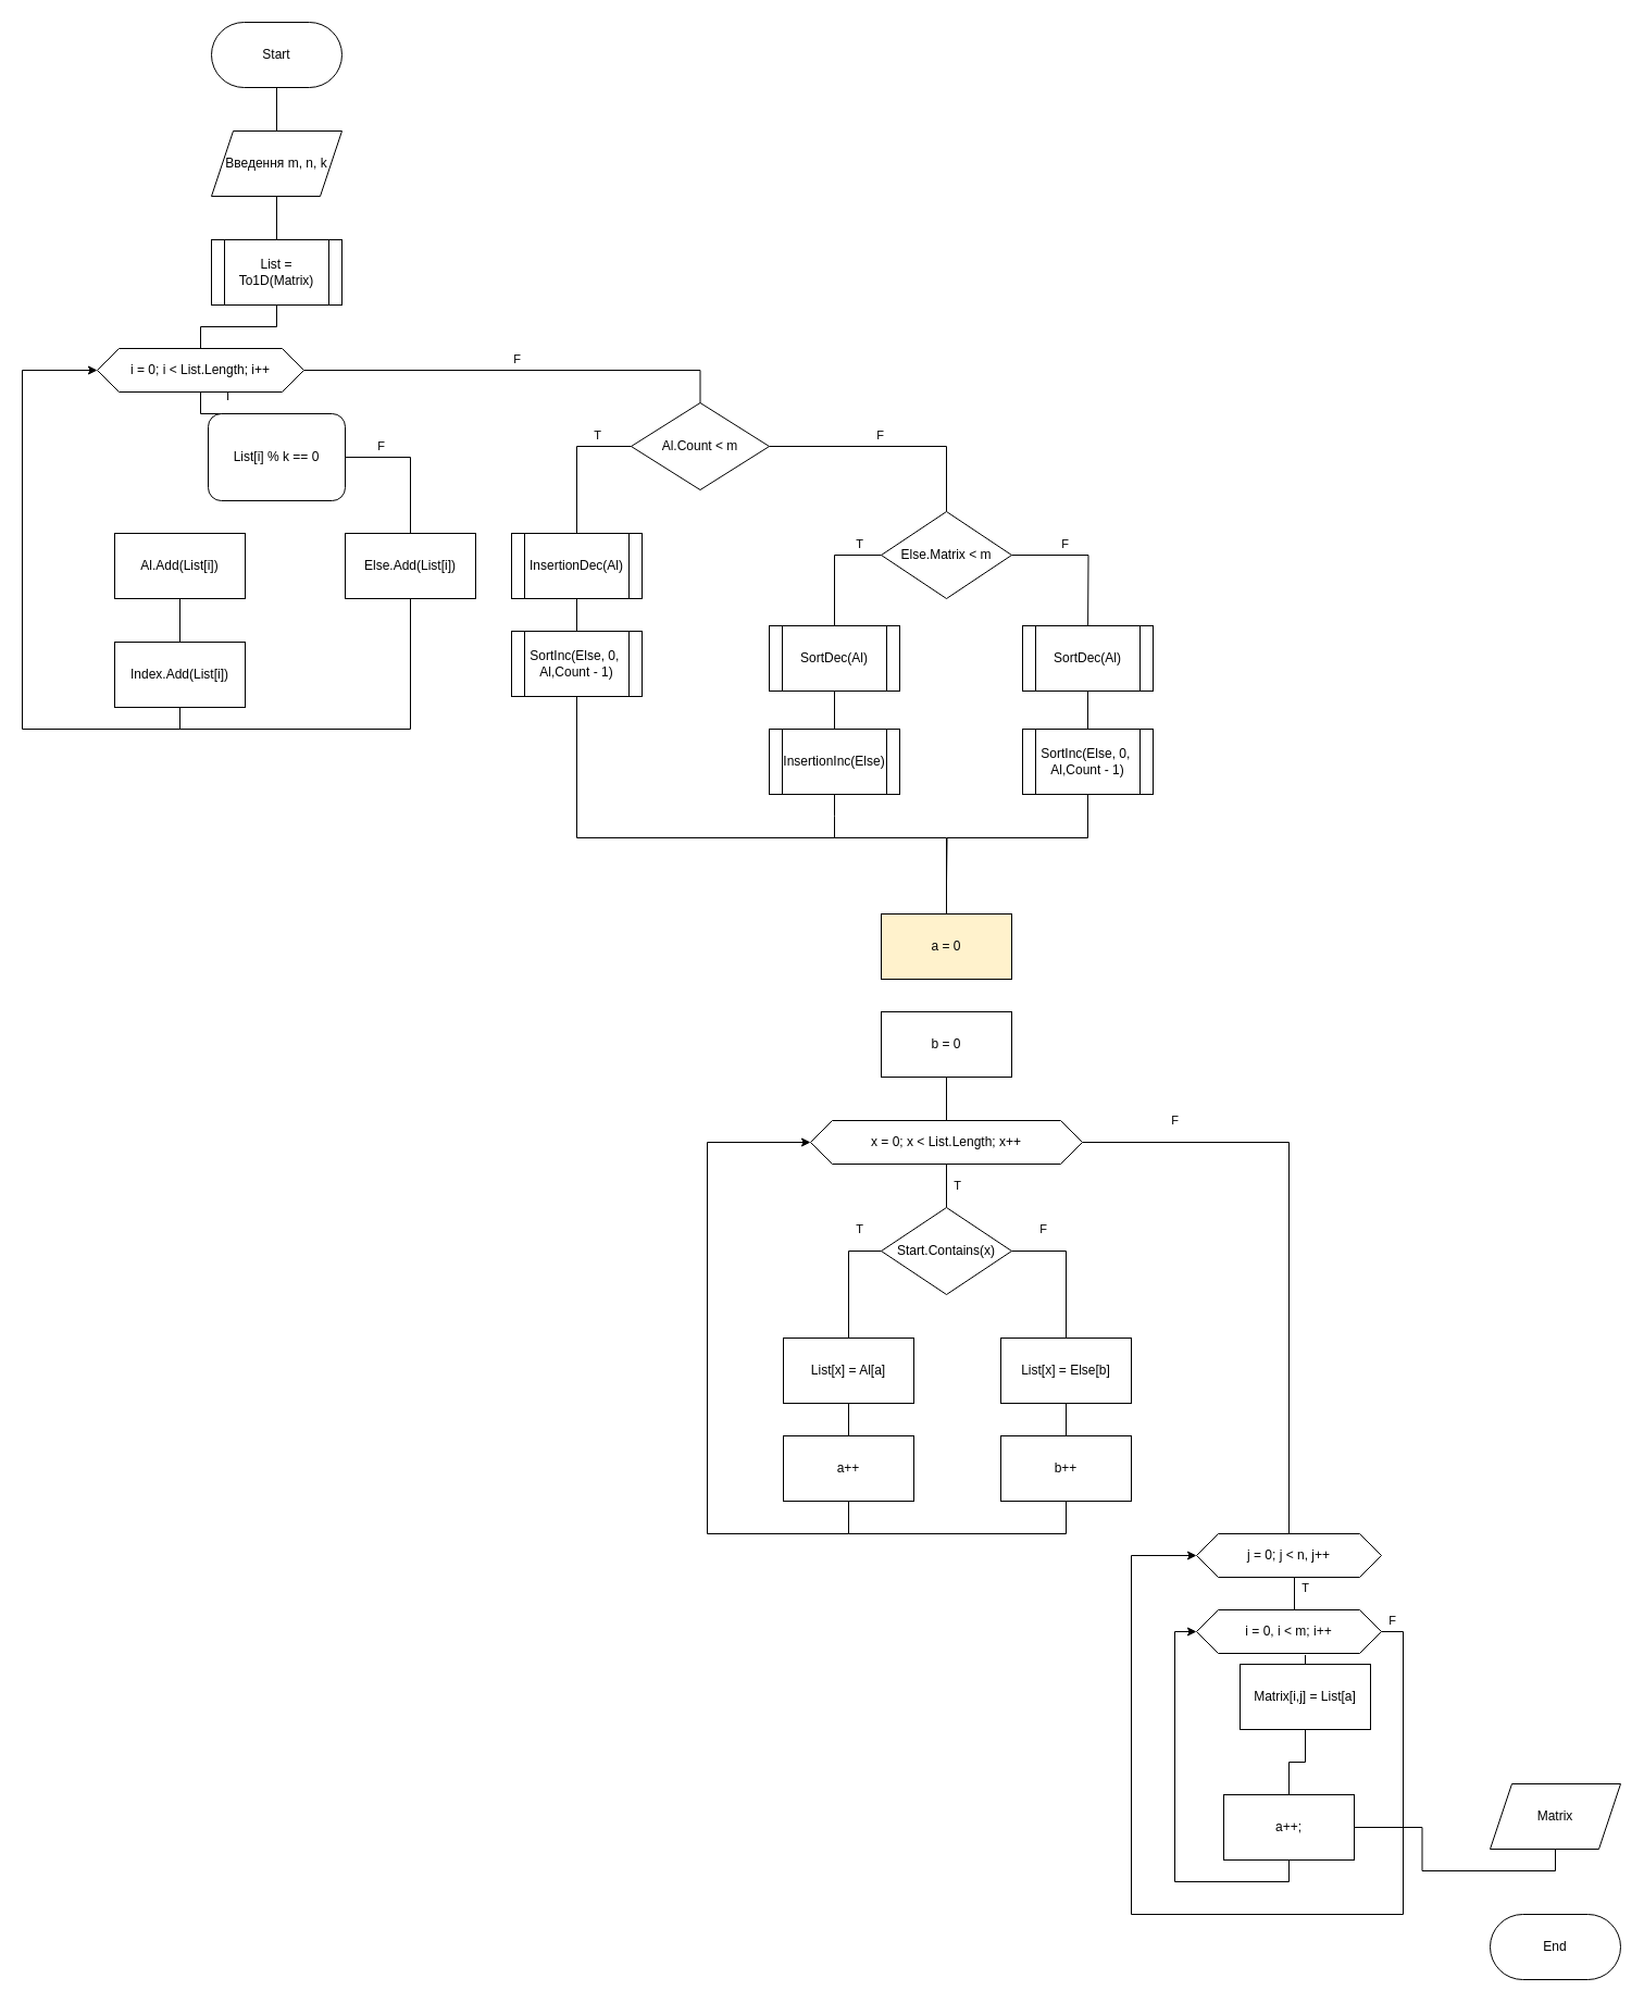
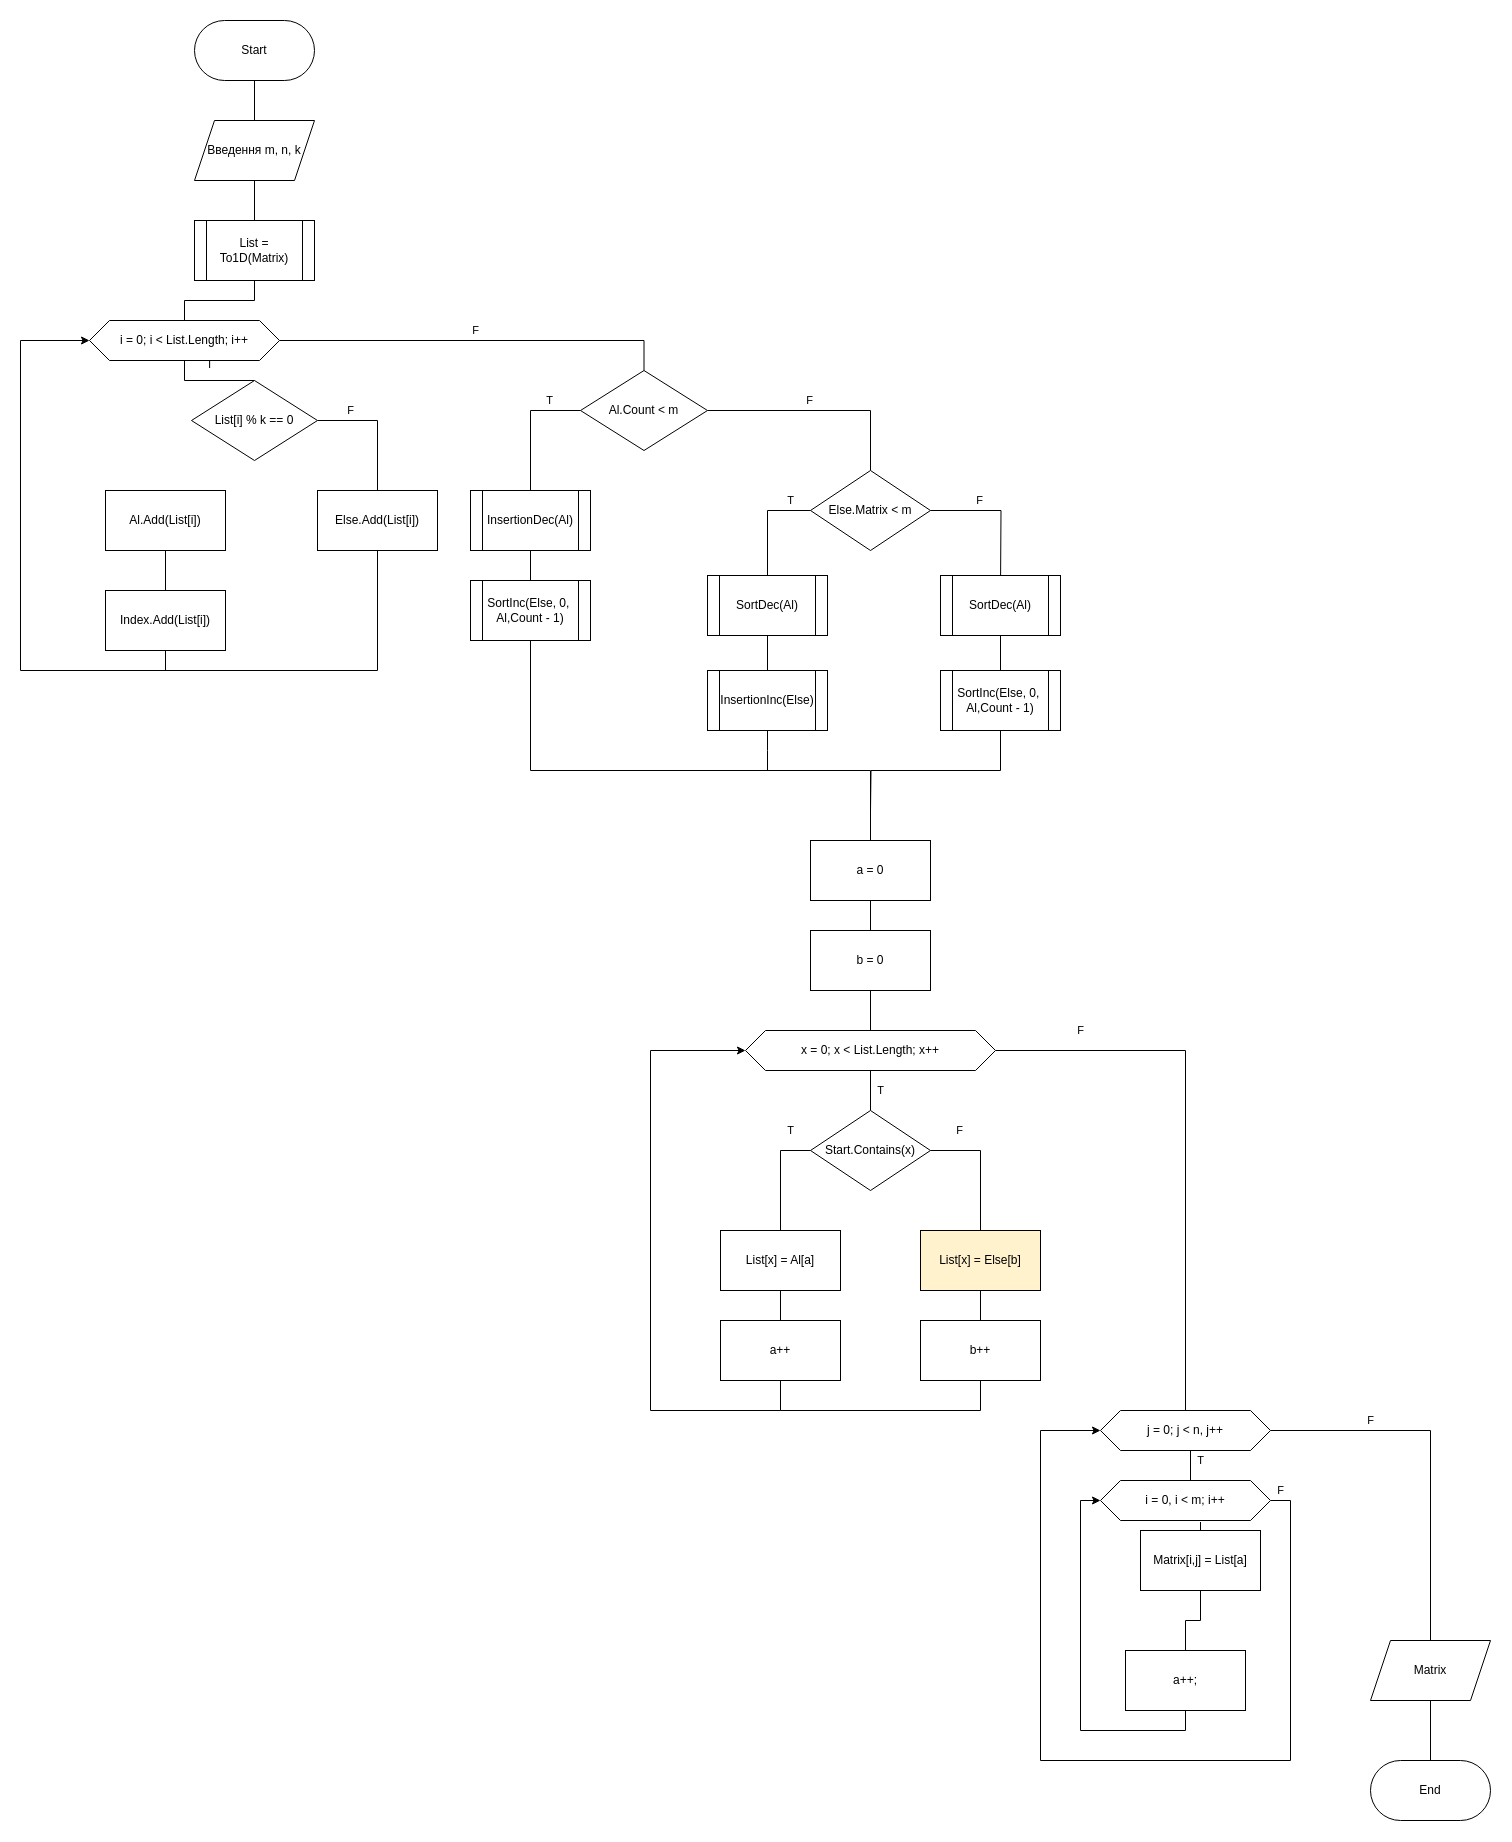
- <mxCell id="12" value="List[i] % k == 0" style="whiteSpace=wrap;html=1;rounded=1;" vertex="1" parent="1"><mxGeometry x="191" y="380" width="126" height="80" as="geometry" /></mxCell>
+ <mxCell id="12" value="List[i] % k == 0" style="rhombus;whiteSpace=wrap;html=1;" vertex="1" parent="1"><mxGeometry x="191" y="380" width="126" height="80" as="geometry" /></mxCell>
- <mxCell id="39" value="a = 0" style="rounded=0;whiteSpace=wrap;html=1;fillColor=#fff2cc;" vertex="1" parent="1"><mxGeometry x="810" y="840" width="120" height="60" as="geometry" /></mxCell>
+ <mxCell id="39" value="a = 0" style="rounded=0;whiteSpace=wrap;html=1;" vertex="1" parent="1"><mxGeometry x="810" y="840" width="120" height="60" as="geometry" /></mxCell>
+ <mxCell id="38" style="edgeStyle=orthogonalEdgeStyle;rounded=0;orthogonalLoop=1;jettySize=auto;html=1;exitX=0.5;exitY=1;exitDx=0;exitDy=0;entryX=0.5;entryY=0;entryDx=0;entryDy=0;endArrow=none;endFill=0;" edge="1" parent="1" source="39" target="41"><mxGeometry relative="1" as="geometry" /></mxCell>
- <mxCell id="53" value="List[x] = Else[b]" style="rounded=0;whiteSpace=wrap;html=1;" vertex="1" parent="1"><mxGeometry x="920" y="1230" width="120" height="60" as="geometry" /></mxCell>
+ <mxCell id="53" value="List[x] = Else[b]" style="rounded=0;whiteSpace=wrap;html=1;fillColor=#fff2cc;" vertex="1" parent="1"><mxGeometry x="920" y="1230" width="120" height="60" as="geometry" /></mxCell>
+ <mxCell id="57" value="F" style="edgeStyle=orthogonalEdgeStyle;rounded=0;orthogonalLoop=1;jettySize=auto;html=1;exitX=1;exitY=0.5;exitDx=0;exitDy=0;endArrow=none;endFill=0;" edge="1" parent="1" source="58" target="67"><mxGeometry x="-0.46" y="10" relative="1" as="geometry"><mxPoint x="1430" y="1670" as="targetPoint" /><mxPoint as="offset" /></mxGeometry></mxCell>
- <mxCell id="66" style="edgeStyle=orthogonalEdgeStyle;rounded=0;orthogonalLoop=1;jettySize=auto;html=1;exitX=0.5;exitY=1;exitDx=0;exitDy=0;endArrow=none;endFill=0;" edge="1" parent="1" source="67" target="65"><mxGeometry relative="1" as="geometry" /></mxCell>
+ <mxCell id="66" style="edgeStyle=orthogonalEdgeStyle;rounded=0;orthogonalLoop=1;jettySize=auto;html=1;exitX=0.5;exitY=1;exitDx=0;exitDy=0;endArrow=none;endFill=0;" edge="1" parent="1" source="67" target="68"><mxGeometry relative="1" as="geometry" /></mxCell>
